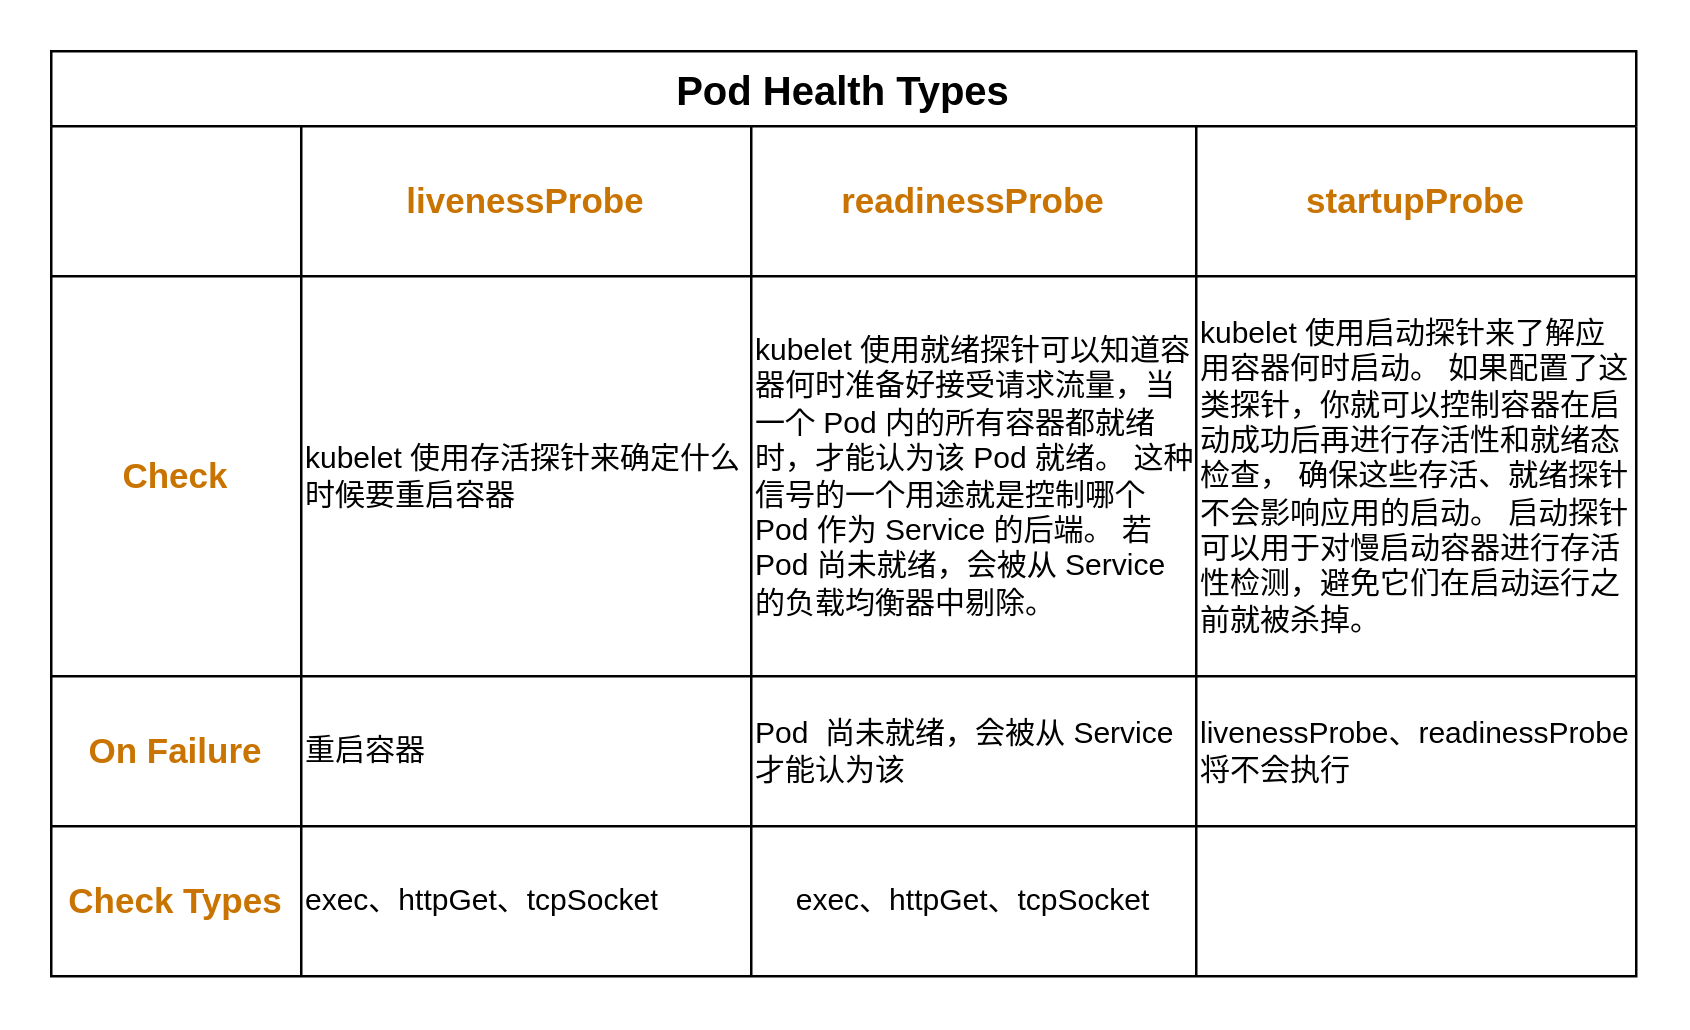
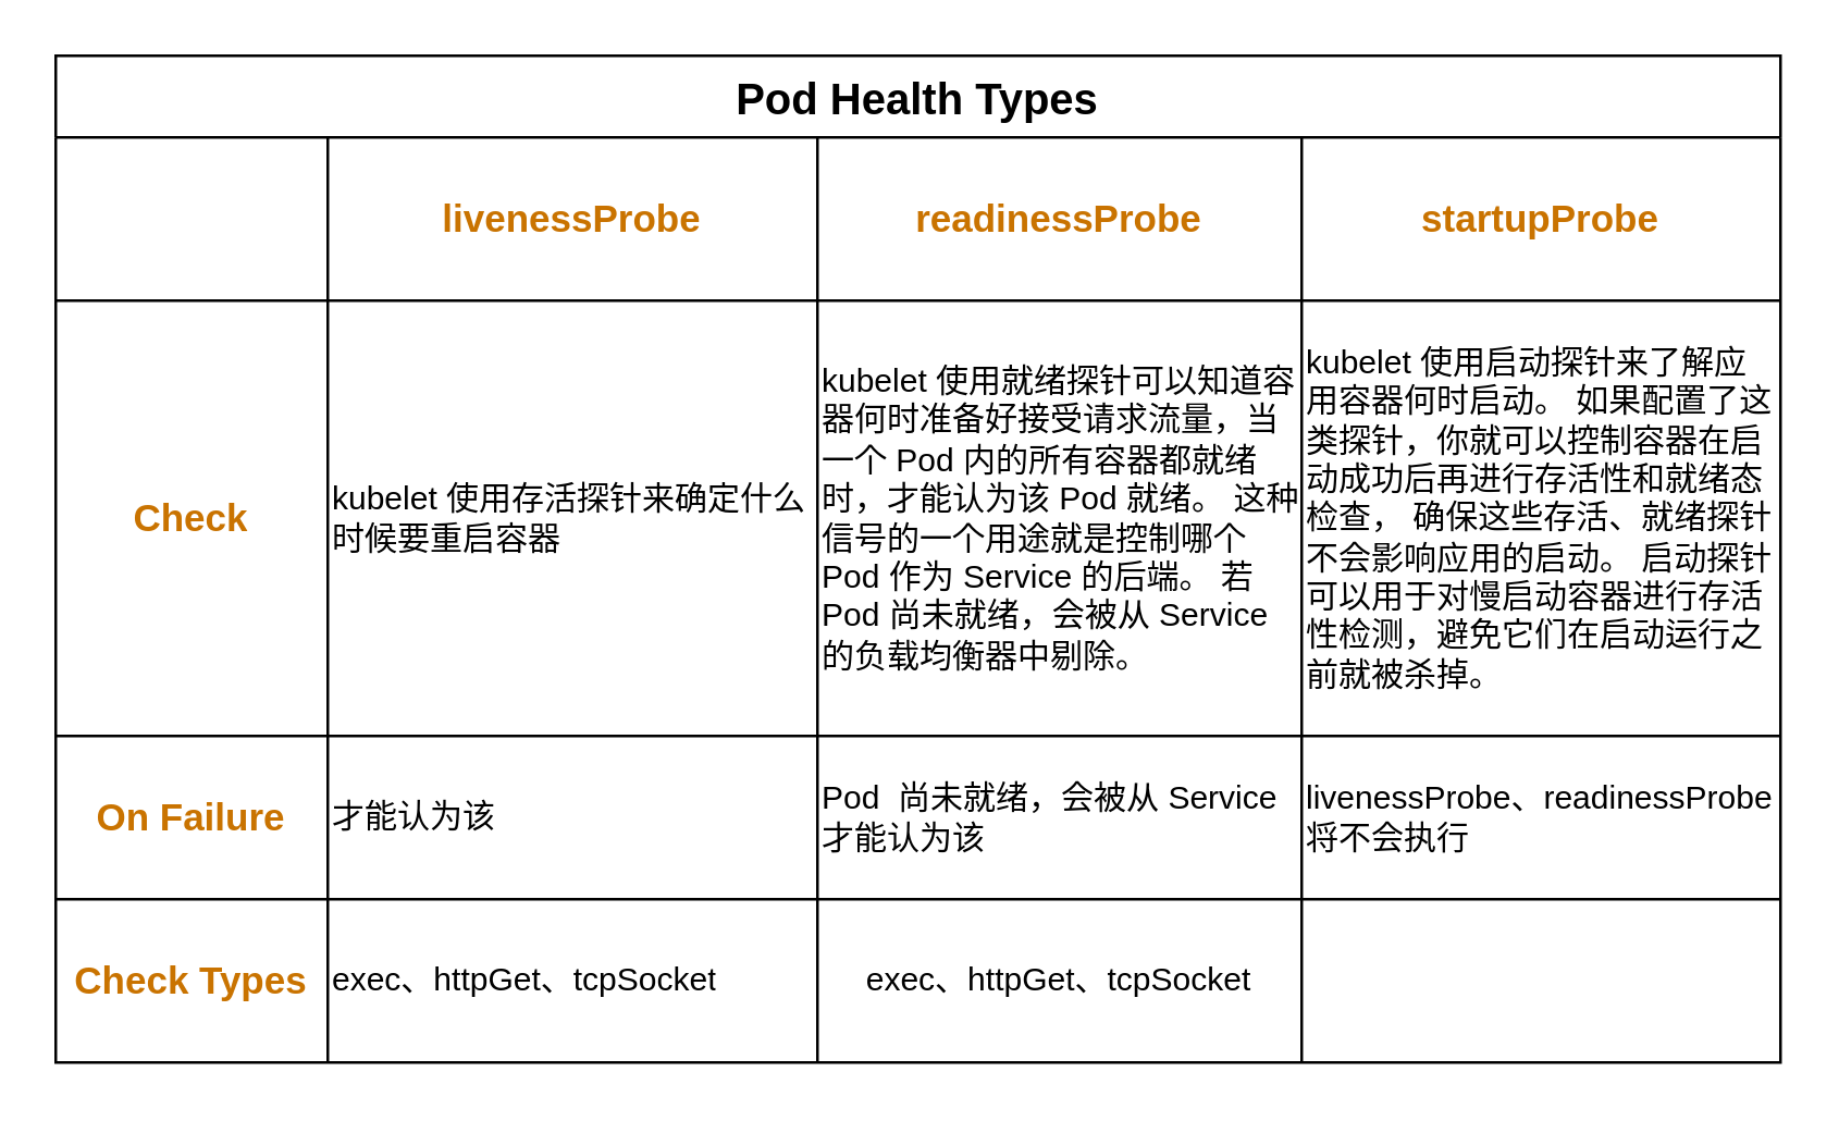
- <mxCell id="15" value="重启容器" style="shape=partialRectangle;html=1;whiteSpace=wrap;connectable=0;fillColor=none;top=0;left=0;bottom=0;right=0;overflow=hidden;pointerEvents=1;align=left;" parent="13" vertex="1"><mxGeometry x="100" width="180" height="60" as="geometry"><mxRectangle width="180" height="60" as="alternateBounds" /></mxGeometry></mxCell>
+ <mxCell id="15" value="才能认为该" style="shape=partialRectangle;html=1;whiteSpace=wrap;connectable=0;fillColor=none;top=0;left=0;bottom=0;right=0;overflow=hidden;pointerEvents=1;align=left;" parent="13" vertex="1"><mxGeometry x="100" width="180" height="60" as="geometry"><mxRectangle width="180" height="60" as="alternateBounds" /></mxGeometry></mxCell>
